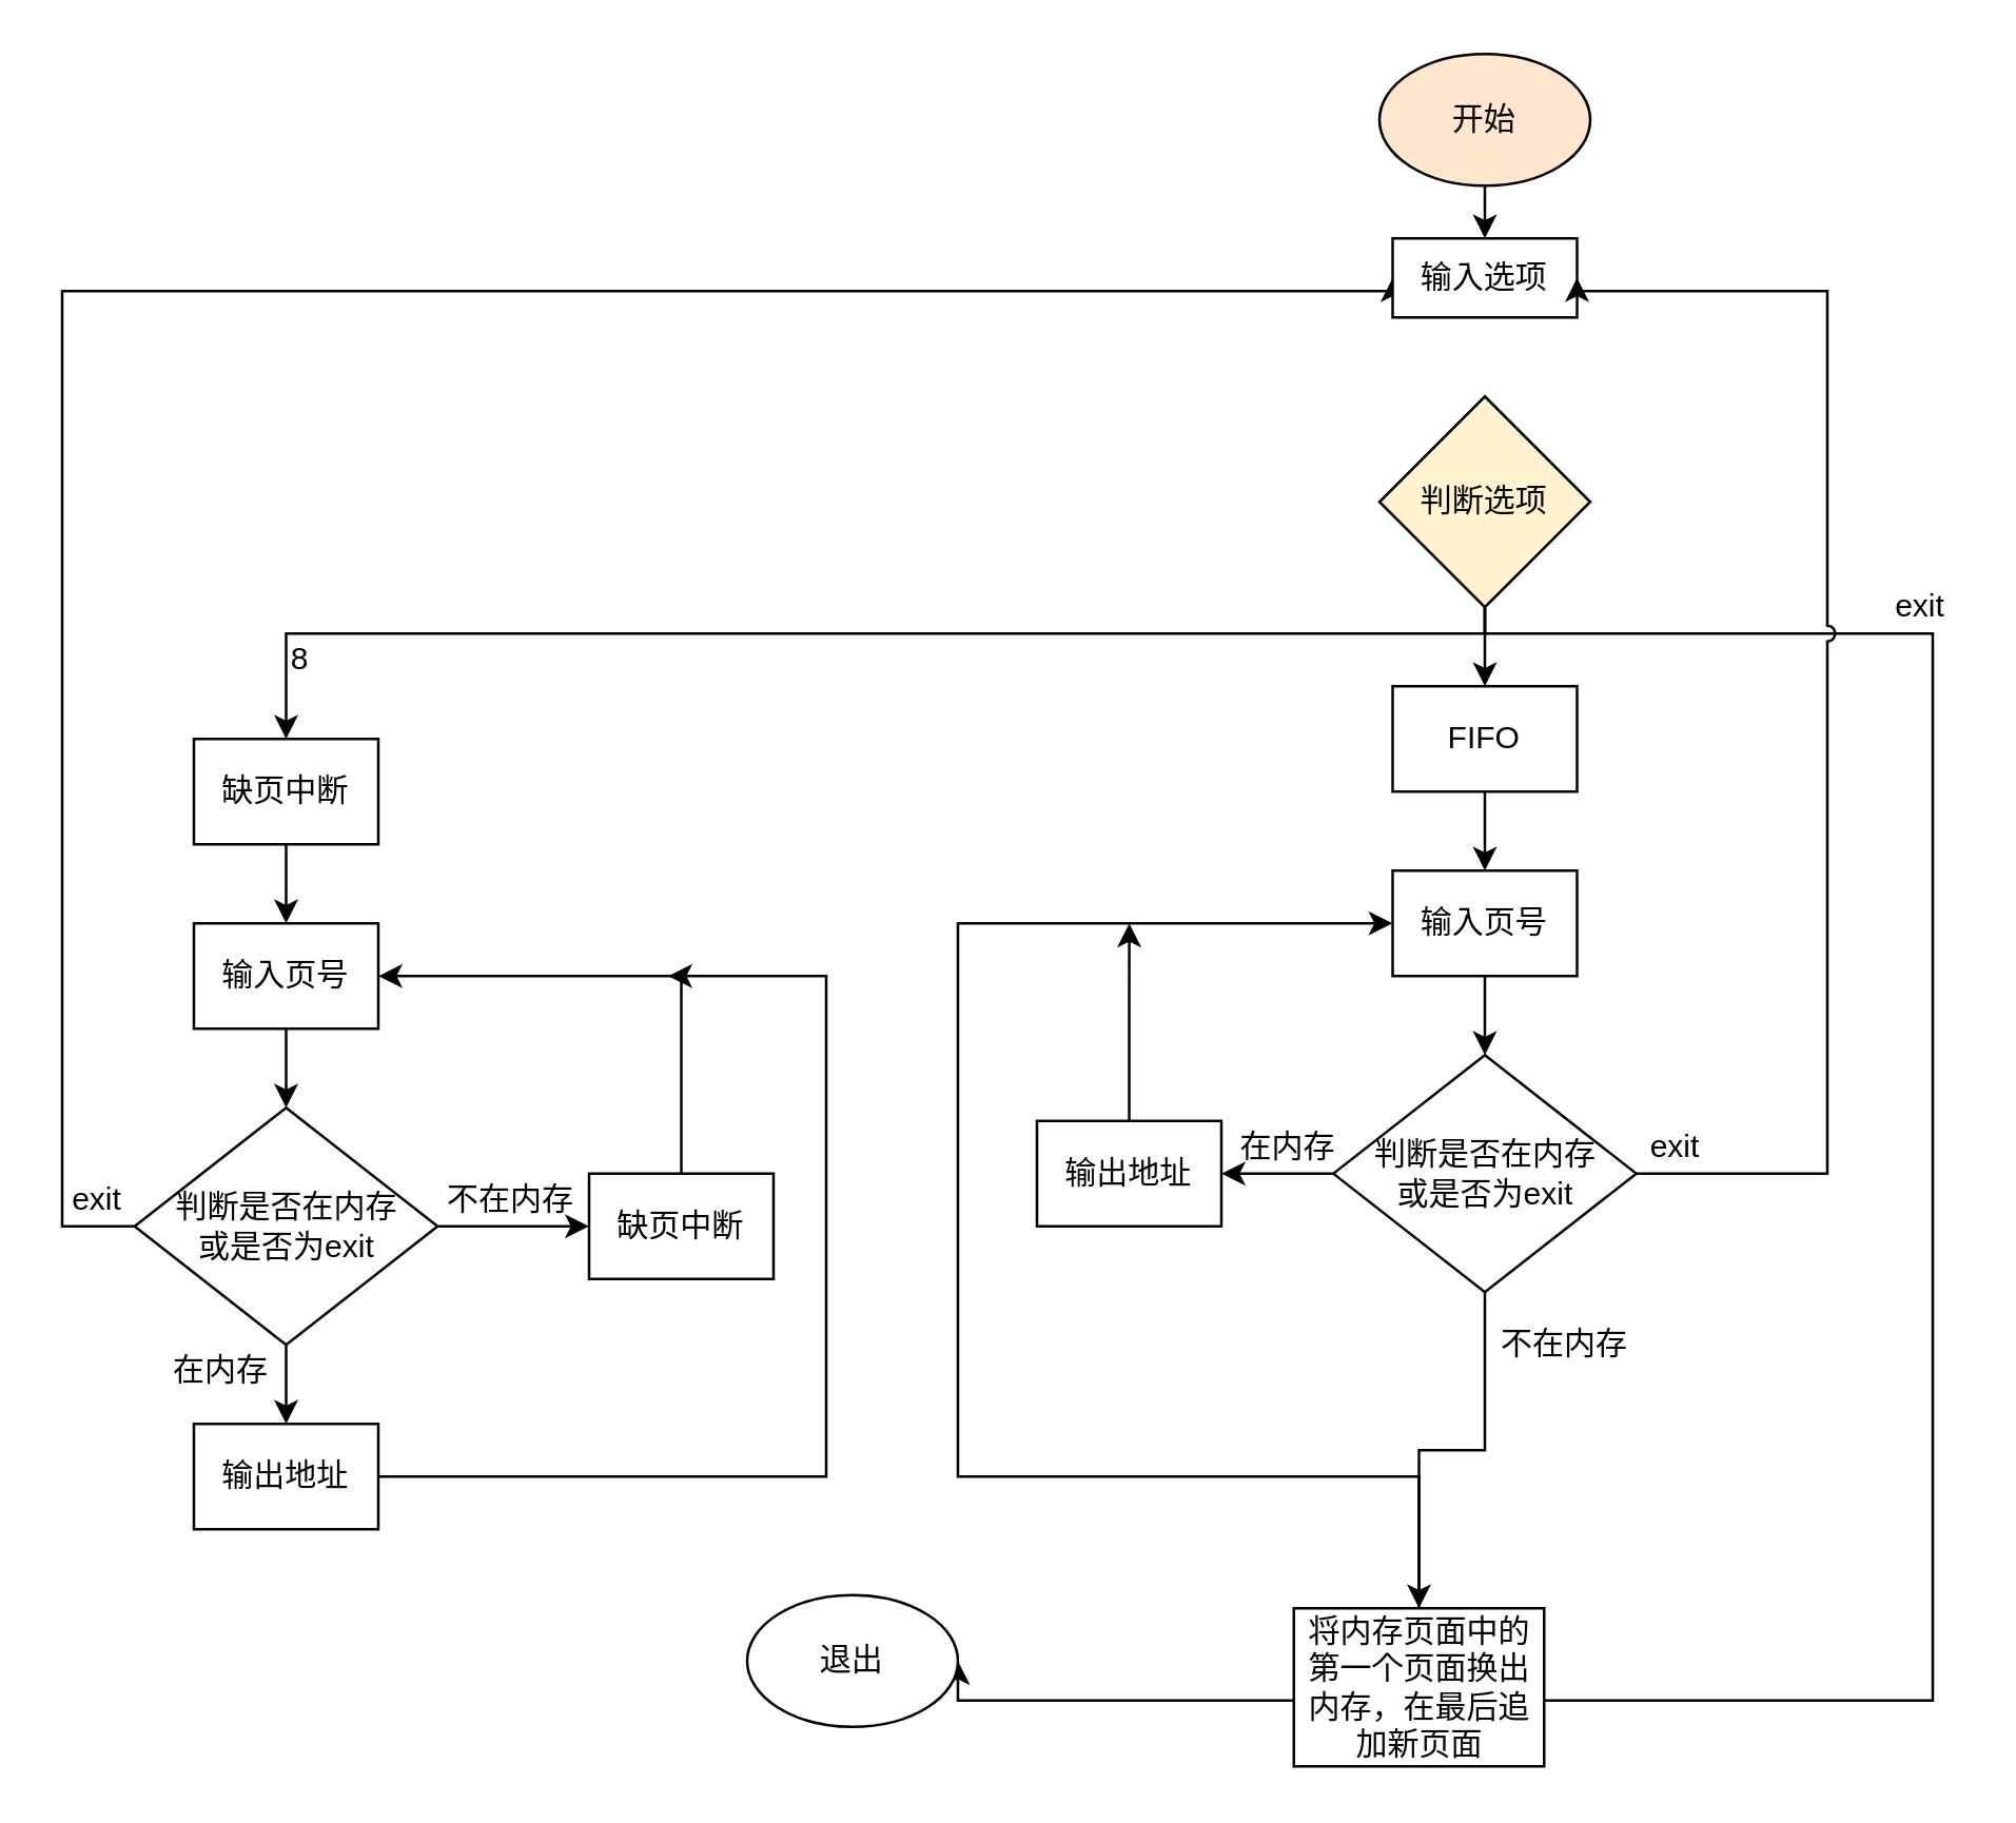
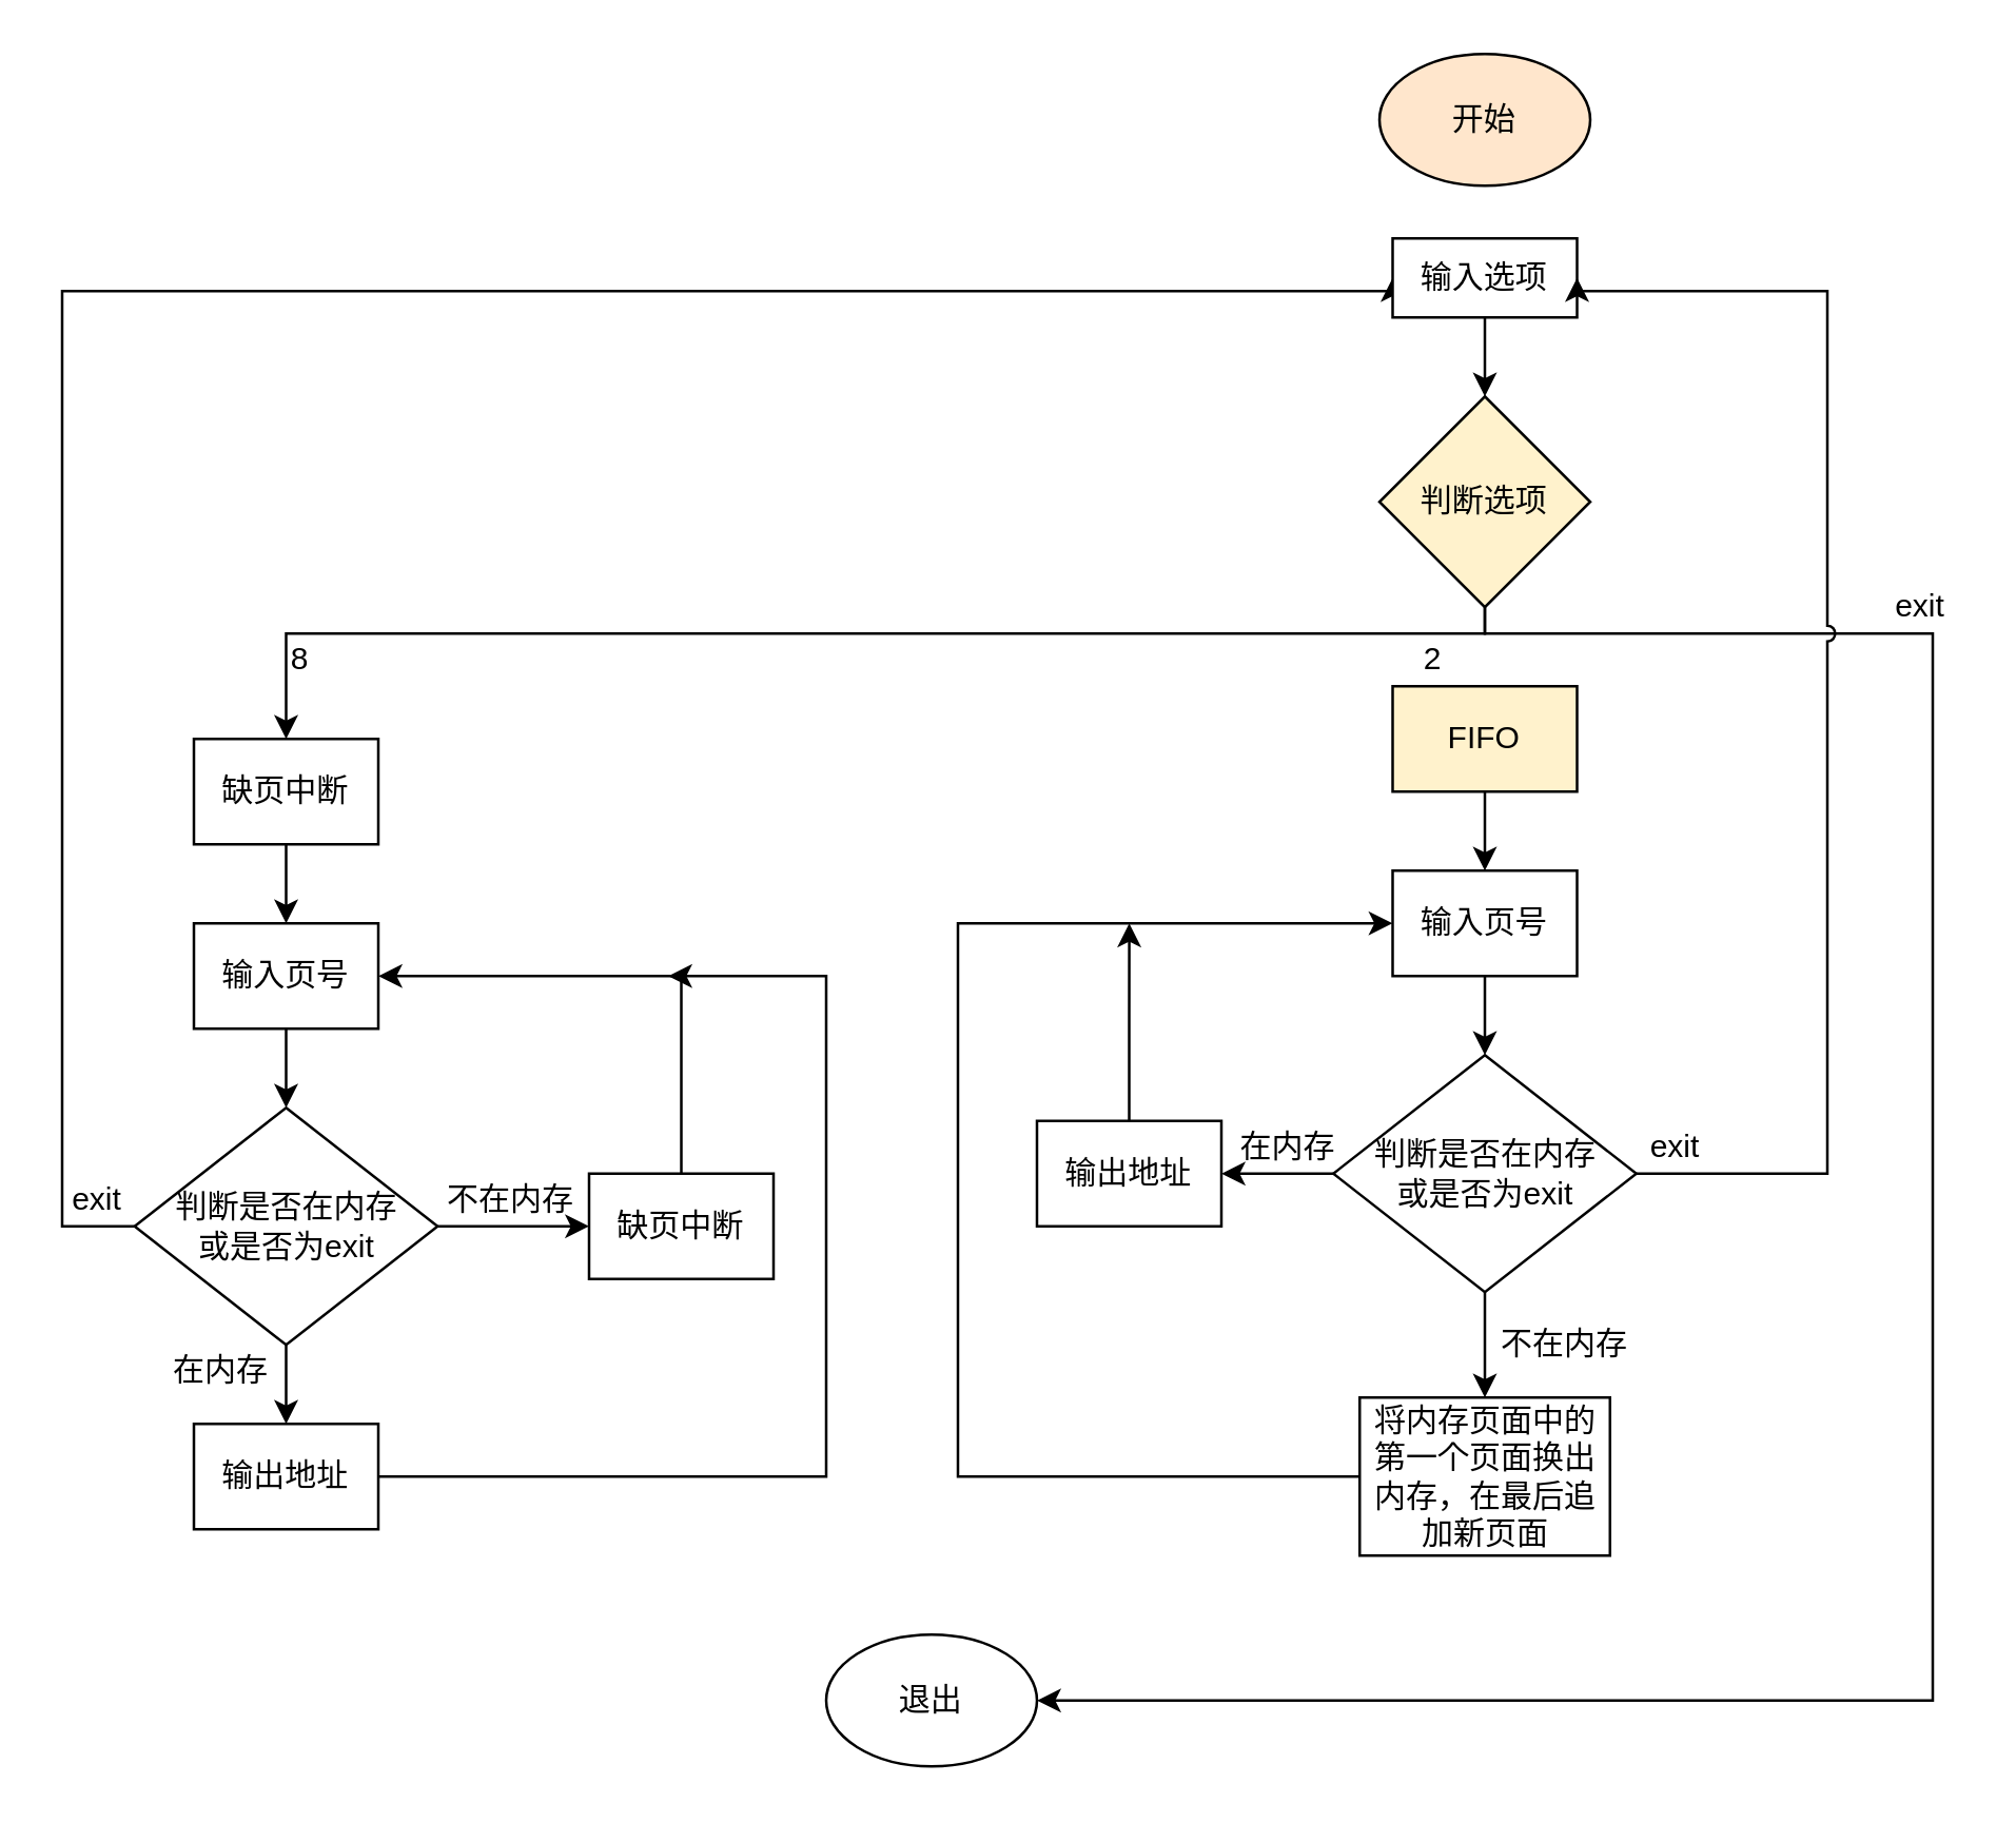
- <mxCell id="2" style="edgeStyle=orthogonalEdgeStyle;rounded=0;orthogonalLoop=1;jettySize=auto;html=1;exitX=0.5;exitY=1;exitDx=0;exitDy=0;entryX=0.5;entryY=0;entryDx=0;entryDy=0;" edge="1" parent="1" source="3" target="26"><mxGeometry relative="1" as="geometry" /></mxCell>
+ <mxCell id="25" style="edgeStyle=orthogonalEdgeStyle;rounded=0;orthogonalLoop=1;jettySize=auto;html=1;exitX=0.5;exitY=1;exitDx=0;exitDy=0;entryX=0.5;entryY=0;entryDx=0;entryDy=0;" edge="1" parent="1" source="26" target="7"><mxGeometry relative="1" as="geometry" /></mxCell>
- <mxCell id="4" style="edgeStyle=orthogonalEdgeStyle;rounded=0;orthogonalLoop=1;jettySize=auto;html=1;exitX=0.5;exitY=1;exitDx=0;exitDy=0;entryX=0.5;entryY=0;entryDx=0;entryDy=0;" edge="1" parent="1" source="7" target="11"><mxGeometry relative="1" as="geometry" /></mxCell>
+ <mxCell id="28" value="2" style="text;html=1;align=center;verticalAlign=middle;resizable=0;points=[];autosize=1;" vertex="1" parent="1"><mxGeometry x="533" y="240" width="20" height="20" as="geometry" /></mxCell>
- <mxCell id="11" value="FIFO" style="rounded=0;whiteSpace=wrap;html=1;" vertex="1" parent="1"><mxGeometry x="528" y="260" width="70" height="40" as="geometry" /></mxCell>
+ <mxCell id="11" value="FIFO" style="rounded=0;whiteSpace=wrap;html=1;fillColor=#fff2cc;" vertex="1" parent="1"><mxGeometry x="528" y="260" width="70" height="40" as="geometry" /></mxCell>
- <mxCell id="12" value="退出" style="ellipse;whiteSpace=wrap;html=1;" vertex="1" parent="1"><mxGeometry x="283" y="605" width="80" height="50" as="geometry" /></mxCell>
+ <mxCell id="12" value="退出" style="ellipse;whiteSpace=wrap;html=1;" vertex="1" parent="1"><mxGeometry x="313" y="620" width="80" height="50" as="geometry" /></mxCell>
- <mxCell id="39" value="将内存页面中的第一个页面换出内存，在最后追加新页面" style="rounded=0;whiteSpace=wrap;html=1;" vertex="1" parent="1"><mxGeometry x="490.5" y="610" width="95" height="60" as="geometry" /></mxCell>
+ <mxCell id="39" value="将内存页面中的第一个页面换出内存，在最后追加新页面" style="rounded=0;whiteSpace=wrap;html=1;" vertex="1" parent="1"><mxGeometry x="515.5" y="530" width="95" height="60" as="geometry" /></mxCell>
